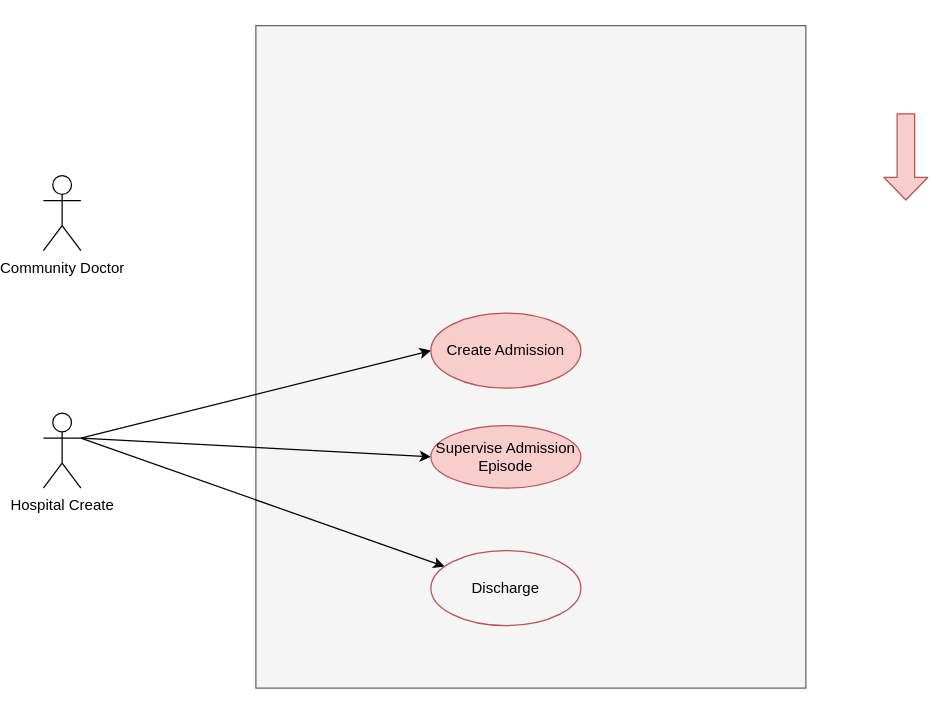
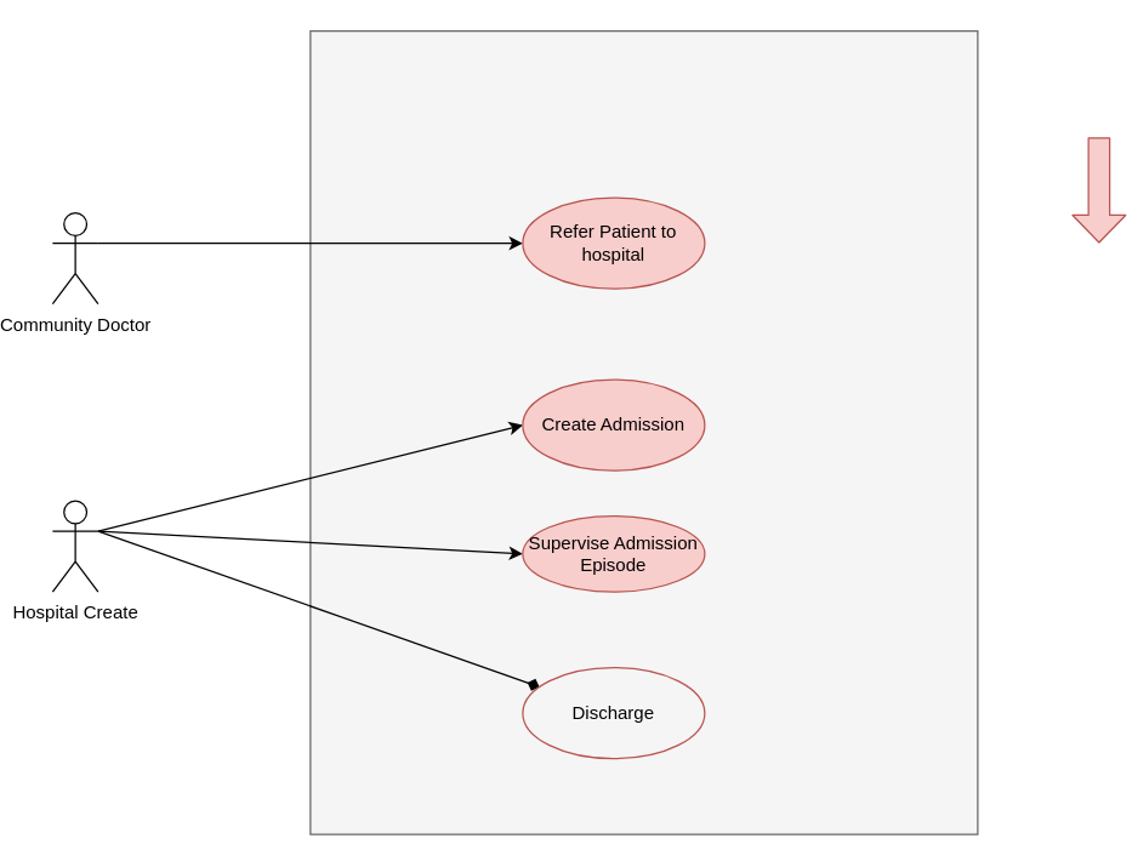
+ <mxCell id="3" style="edgeStyle=none;rounded=0;orthogonalLoop=1;jettySize=auto;html=1;exitX=1;exitY=0.333;exitDx=0;exitDy=0;exitPerimeter=0;" parent="1" source="4" target="9" edge="1"><mxGeometry relative="1" as="geometry" /></mxCell>
+ <mxCell id="9" value="Refer Patient to hospital" style="ellipse;whiteSpace=wrap;html=1;fillColor=#f8cecc;strokeColor=#b85450;" parent="1" vertex="1"><mxGeometry x="330" y="130" width="120" height="60" as="geometry" /></mxCell>
- <mxCell id="6" style="rounded=0;orthogonalLoop=1;jettySize=auto;html=1;exitX=1;exitY=0.333;exitDx=0;exitDy=0;exitPerimeter=0;" parent="1" source="8" target="12" edge="1"><mxGeometry relative="1" as="geometry" /></mxCell>
+ <mxCell id="6" style="rounded=0;orthogonalLoop=1;jettySize=auto;html=1;exitX=1;exitY=0.333;exitDx=0;exitDy=0;exitPerimeter=0;endArrow=diamond;" parent="1" source="8" target="12" edge="1"><mxGeometry relative="1" as="geometry" /></mxCell>
